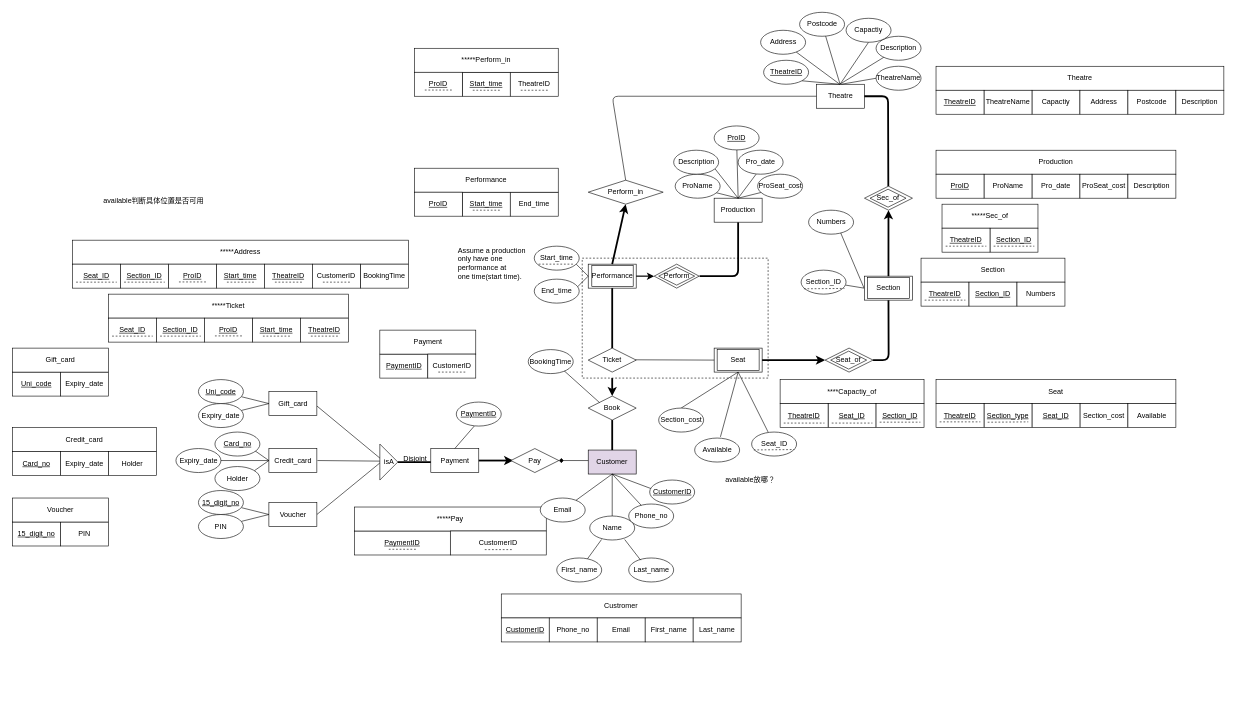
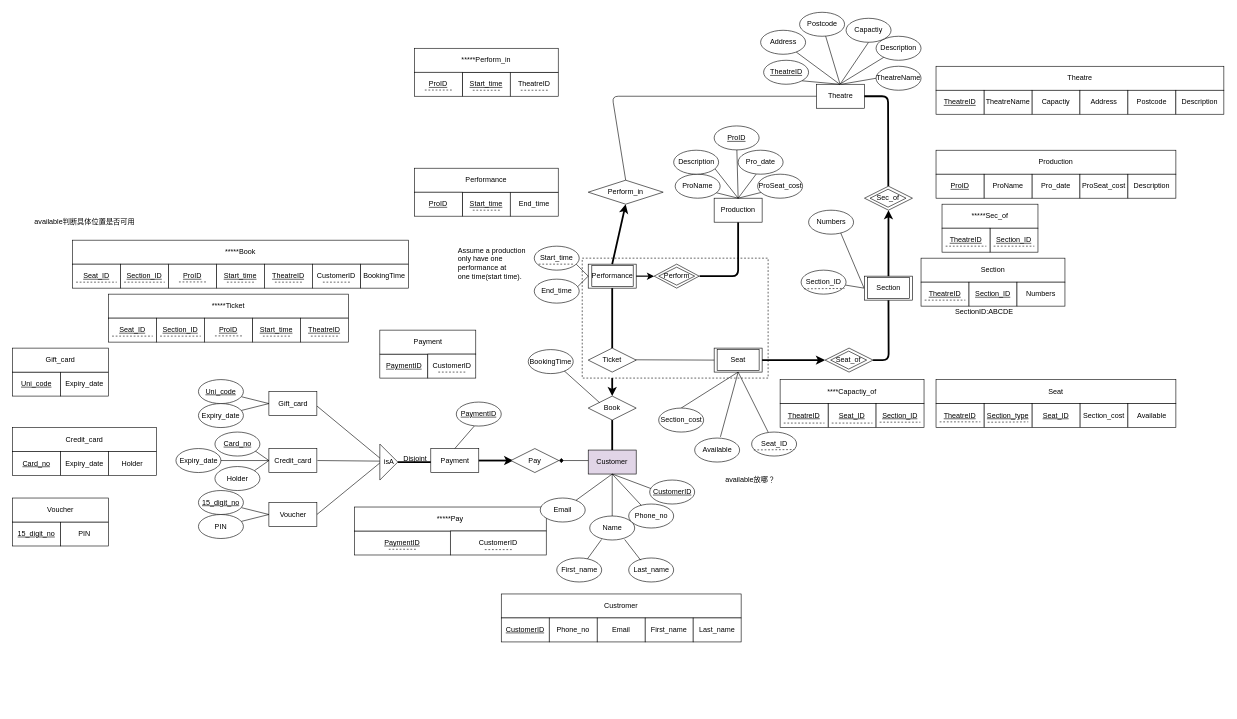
- <mxCell id="202" value="available判断具体位置是否可用" style="text;html=1;align=center;verticalAlign=middle;resizable=0;points=[];autosize=1;strokeColor=none;" vertex="1" parent="1"><mxGeometry x="165" y="325" width="180" height="20" as="geometry" /></mxCell>
+ <mxCell id="202" value="available判断具体位置是否可用" style="text;html=1;align=center;verticalAlign=middle;resizable=0;points=[];autosize=1;strokeColor=none;" vertex="1" parent="1"><mxGeometry x="50" y="360" width="180" height="20" as="geometry" /></mxCell>
- <mxCell id="207" value="*****Address" style="rounded=0;whiteSpace=wrap;html=1;" vertex="1" parent="206"><mxGeometry x="-400" width="560" height="40" as="geometry" /></mxCell>
+ <mxCell id="207" value="*****Book" style="rounded=0;whiteSpace=wrap;html=1;" vertex="1" parent="206"><mxGeometry x="-400" width="560" height="40" as="geometry" /></mxCell>
+ <mxCell id="232" value="SectionID:ABCDE" style="text;html=1;align=center;verticalAlign=middle;resizable=0;points=[];autosize=1;strokeColor=none;" vertex="1" parent="1"><mxGeometry x="1585" y="510" width="110" height="20" as="geometry" /></mxCell>
